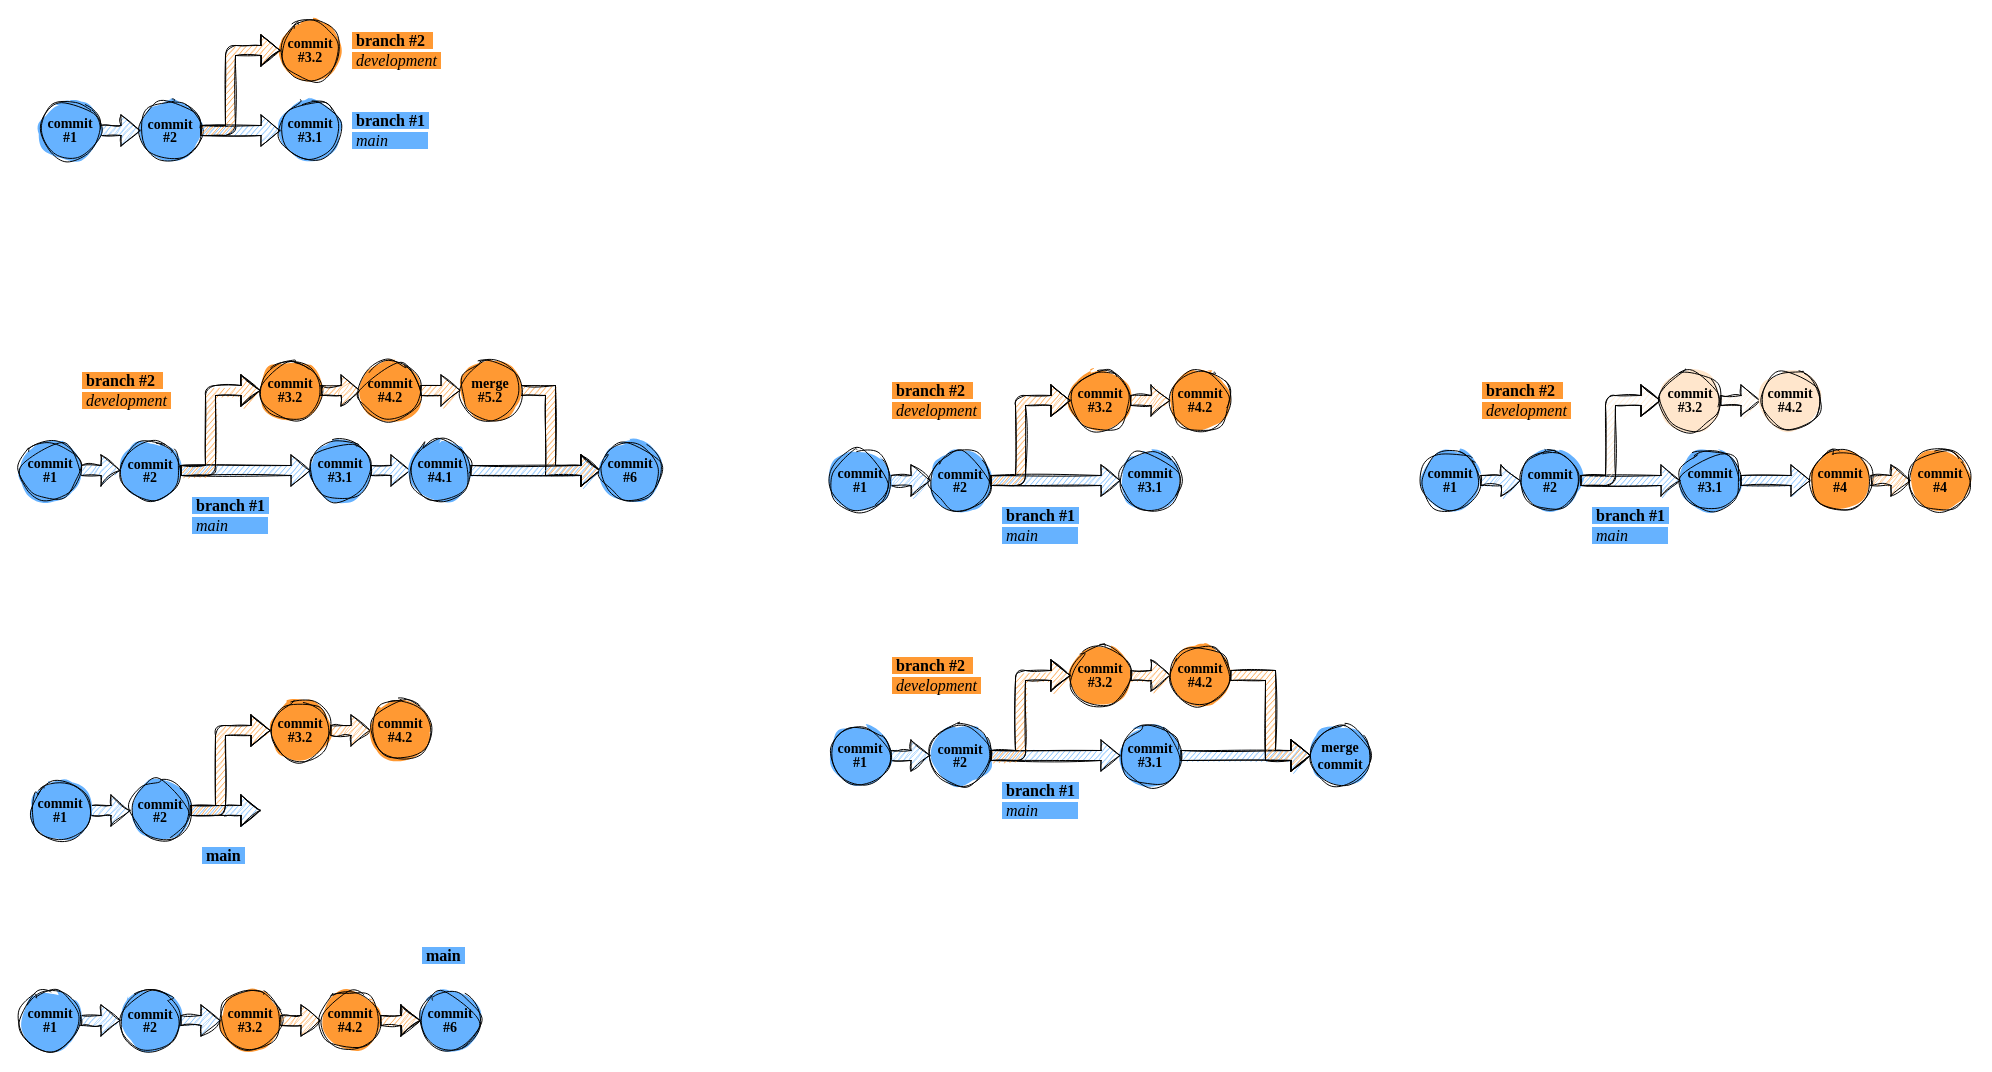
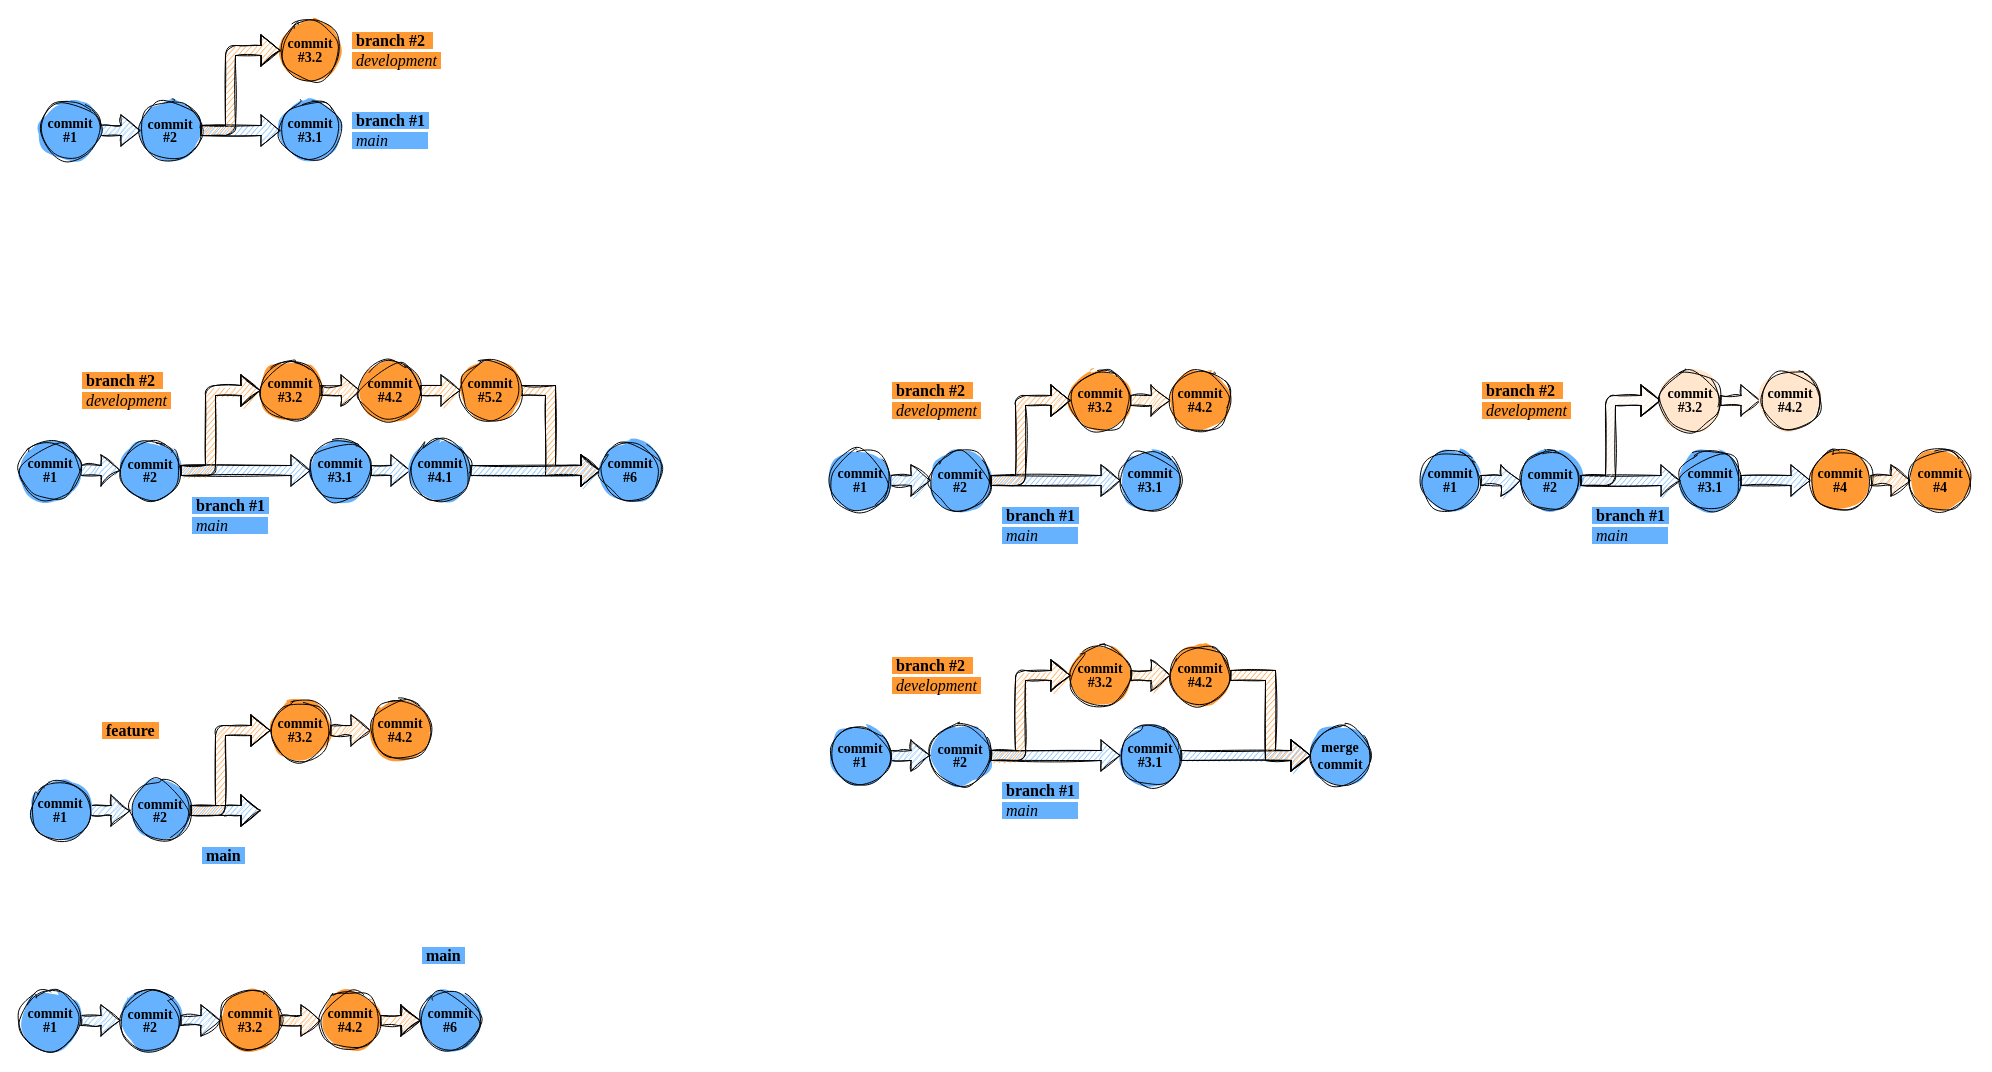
- <mxCell id="38" value="&lt;p style=&quot;line-height: 80%;&quot;&gt;&lt;b style=&quot;font-size: 14px;&quot;&gt;merge&lt;br&gt;#5.2&lt;br&gt;&lt;/b&gt;&lt;/p&gt;" style="text;html=1;strokeColor=none;fillColor=none;align=center;verticalAlign=middle;whiteSpace=wrap;rounded=0;fontSize=16;fontFamily=Comic Sans MS;" parent="1" vertex="1"><mxGeometry x="460" y="375" width="60" height="30" as="geometry" /></mxCell>
+ <mxCell id="38" value="&lt;p style=&quot;line-height: 80%;&quot;&gt;&lt;b style=&quot;font-size: 14px;&quot;&gt;commit&lt;br&gt;#5.2&lt;br&gt;&lt;/b&gt;&lt;/p&gt;" style="text;html=1;strokeColor=none;fillColor=none;align=center;verticalAlign=middle;whiteSpace=wrap;rounded=0;fontSize=16;fontFamily=Comic Sans MS;" parent="1" vertex="1"><mxGeometry x="460" y="375" width="60" height="30" as="geometry" /></mxCell>
+ <mxCell id="46" value="&lt;font face=&quot;Comic Sans MS&quot;&gt;&lt;span style=&quot;font-size: 16px; background-color: rgb(255, 153, 51);&quot;&gt;&lt;b&gt;&amp;nbsp;feature&lt;/b&gt;&amp;nbsp;&lt;/span&gt;&lt;/font&gt;" style="text;html=1;strokeColor=none;fillColor=none;align=left;verticalAlign=middle;whiteSpace=wrap;rounded=0;" vertex="1" parent="1"><mxGeometry x="100" y="715" width="120" height="30" as="geometry" /></mxCell>
